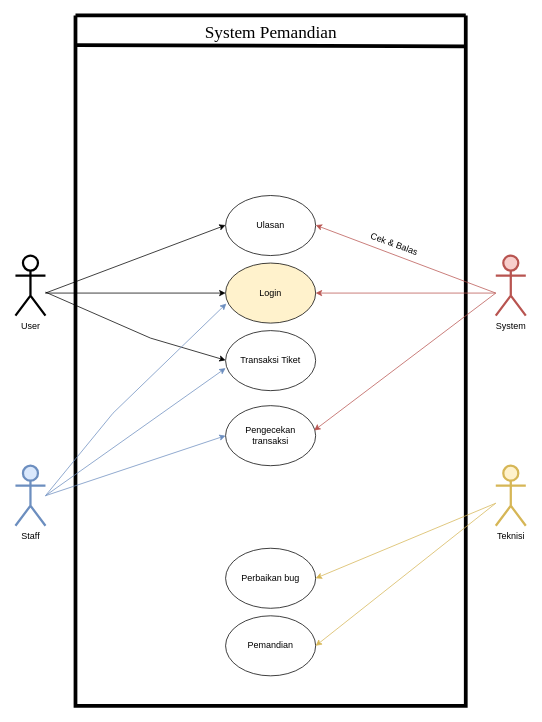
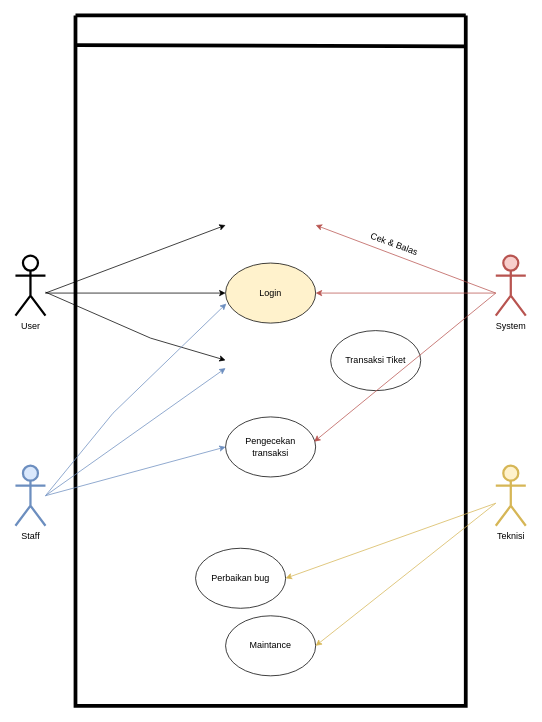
- <mxCell id="13" value="System Pemandian" style="text;html=1;align=center;verticalAlign=middle;resizable=0;points=[];autosize=1;strokeColor=none;fillColor=none;fontFamily=Times New Roman;fontSize=23;" parent="1" vertex="1"><mxGeometry x="260" y="23" width="200" height="40" as="geometry" /></mxCell>
- <mxCell id="6" value="Ulasan" style="ellipse;whiteSpace=wrap;html=1;" parent="2" vertex="1"><mxGeometry x="200" y="240" width="120" height="80" as="geometry" /></mxCell>
- <mxCell id="3" value="Transaksi Tiket" style="ellipse;whiteSpace=wrap;html=1;" parent="2" vertex="1"><mxGeometry x="200" y="420" width="120" height="80" as="geometry" /></mxCell>
+ <mxCell id="3" value="Transaksi Tiket" style="ellipse;whiteSpace=wrap;html=1;" parent="2" vertex="1"><mxGeometry x="340" y="420" width="120" height="80" as="geometry" /></mxCell>
- <mxCell id="11" value="Pengecekan&lt;br&gt;transaksi" style="ellipse;whiteSpace=wrap;html=1;" vertex="1" parent="2"><mxGeometry x="200" y="520" width="120" height="80" as="geometry" /></mxCell>
+ <mxCell id="11" value="Pengecekan&lt;br&gt;transaksi" style="ellipse;whiteSpace=wrap;html=1;" vertex="1" parent="2"><mxGeometry x="200" y="535" width="120" height="80" as="geometry" /></mxCell>
- <mxCell id="10" value="Perbaikan bug" style="ellipse;whiteSpace=wrap;html=1;" vertex="1" parent="2"><mxGeometry x="200" y="710" width="120" height="80" as="geometry" /></mxCell>
+ <mxCell id="10" value="Perbaikan bug" style="ellipse;whiteSpace=wrap;html=1;" vertex="1" parent="2"><mxGeometry x="160" y="710" width="120" height="80" as="geometry" /></mxCell>
- <mxCell id="9" value="Pemandian" style="ellipse;whiteSpace=wrap;html=1;" vertex="1" parent="2"><mxGeometry x="200" y="800" width="120" height="80" as="geometry" /></mxCell>
+ <mxCell id="9" value="Maintance" style="ellipse;whiteSpace=wrap;html=1;" vertex="1" parent="2"><mxGeometry x="200" y="800" width="120" height="80" as="geometry" /></mxCell>
